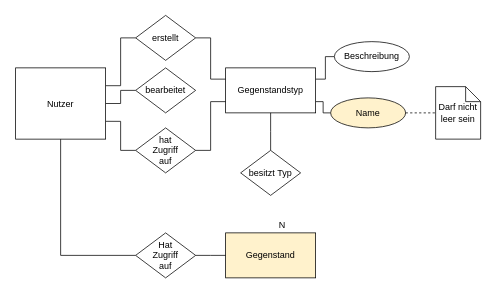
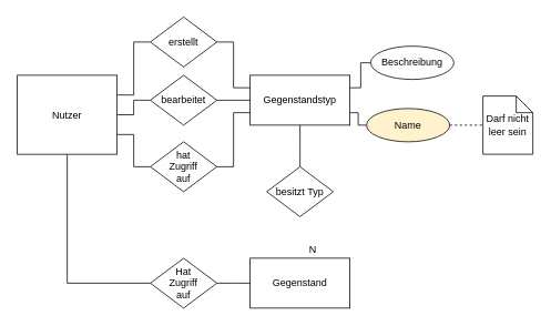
+ <mxCell id="10" style="edgeStyle=elbowEdgeStyle;rounded=0;orthogonalLoop=1;jettySize=auto;html=1;exitX=1;exitY=0.5;exitDx=0;exitDy=0;entryX=0;entryY=0.5;entryDx=0;entryDy=0;endArrow=none;endFill=0;" parent="1" source="11" target="9" edge="1"><mxGeometry relative="1" as="geometry" /></mxCell>
- <mxCell id="15" value="Gegenstand" style="rounded=0;whiteSpace=wrap;html=1;fillColor=#fff2cc;" parent="1" vertex="1"><mxGeometry x="300" y="310" width="120" height="60" as="geometry" /></mxCell>
+ <mxCell id="15" value="Gegenstand" style="rounded=0;whiteSpace=wrap;html=1;" parent="1" vertex="1"><mxGeometry x="300" y="310" width="120" height="60" as="geometry" /></mxCell>
